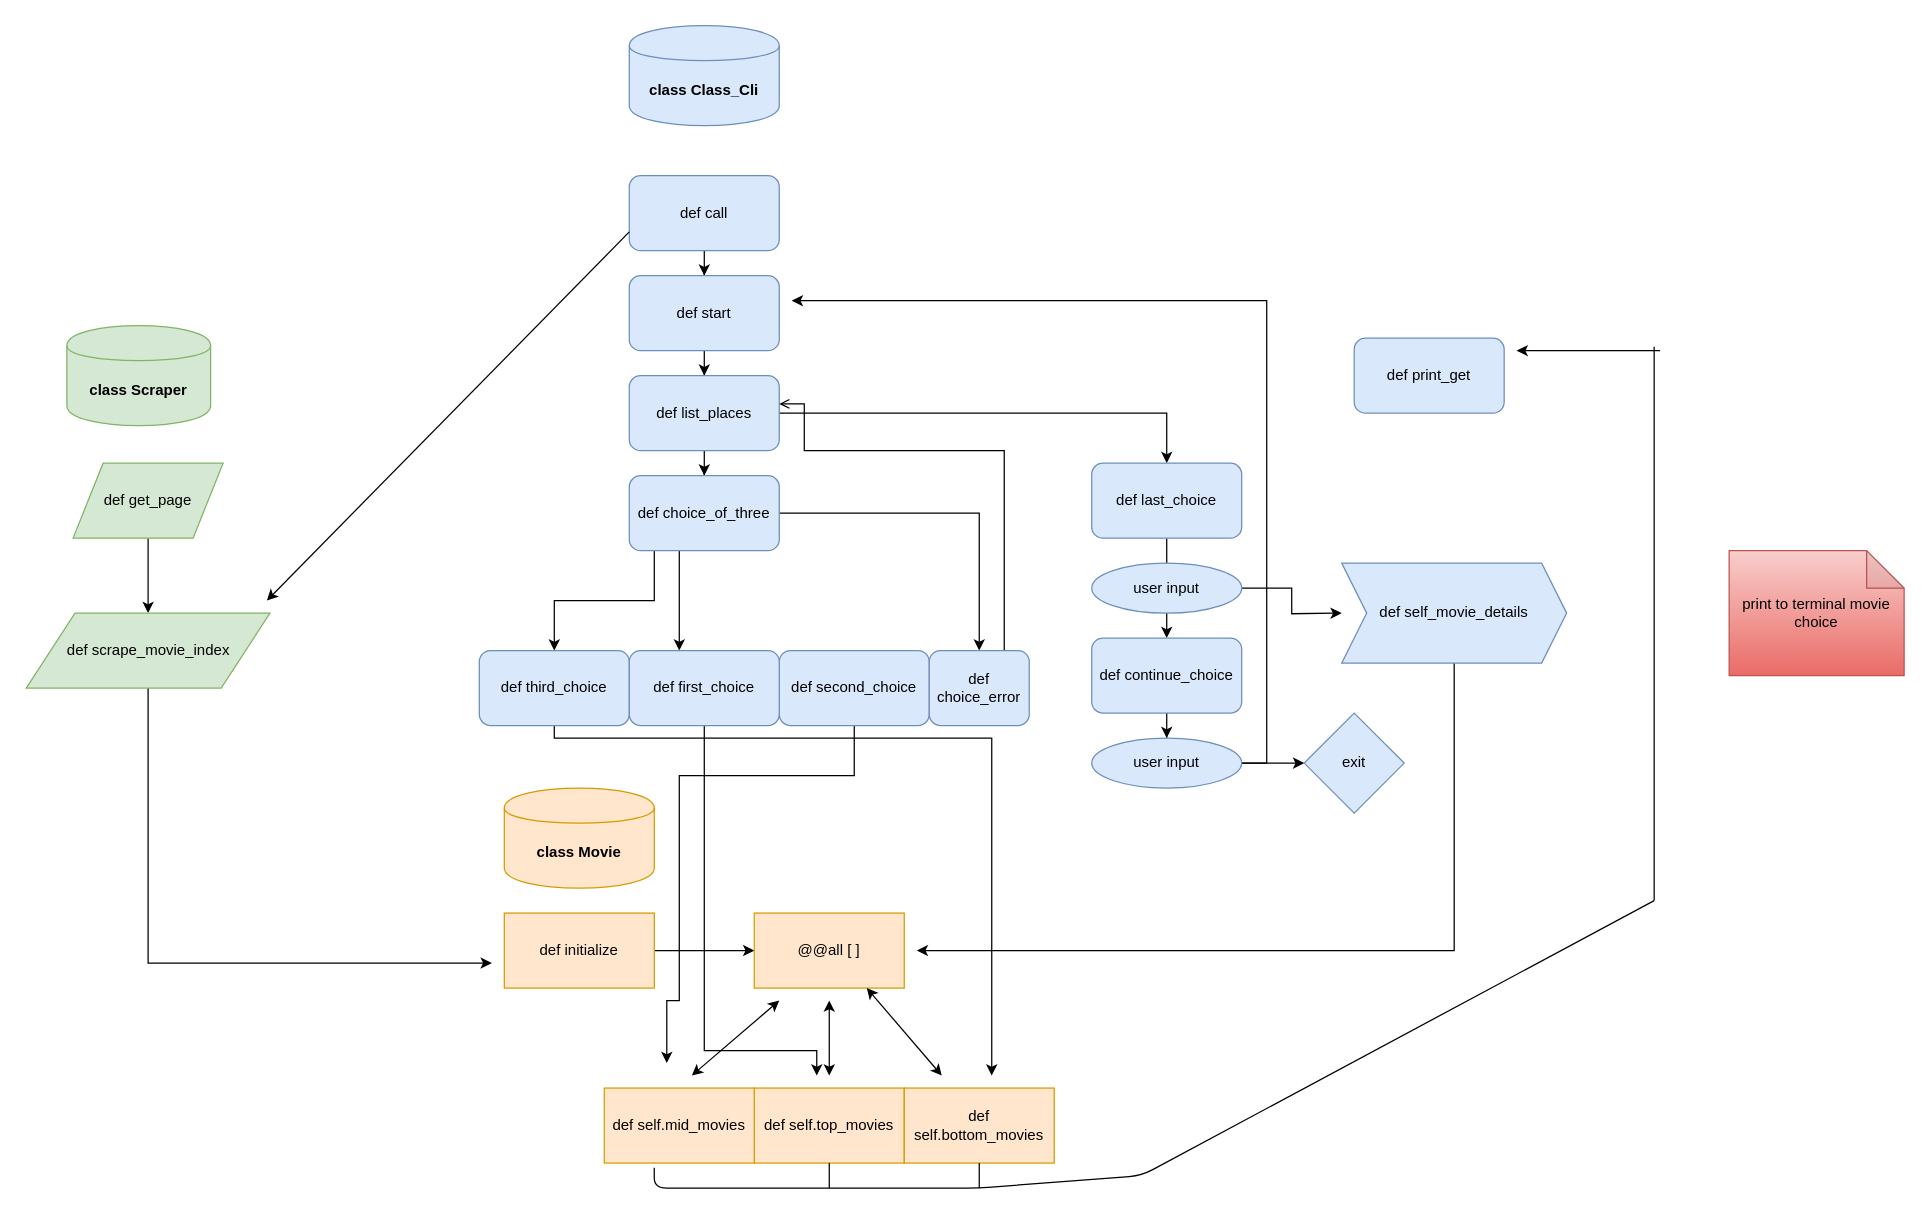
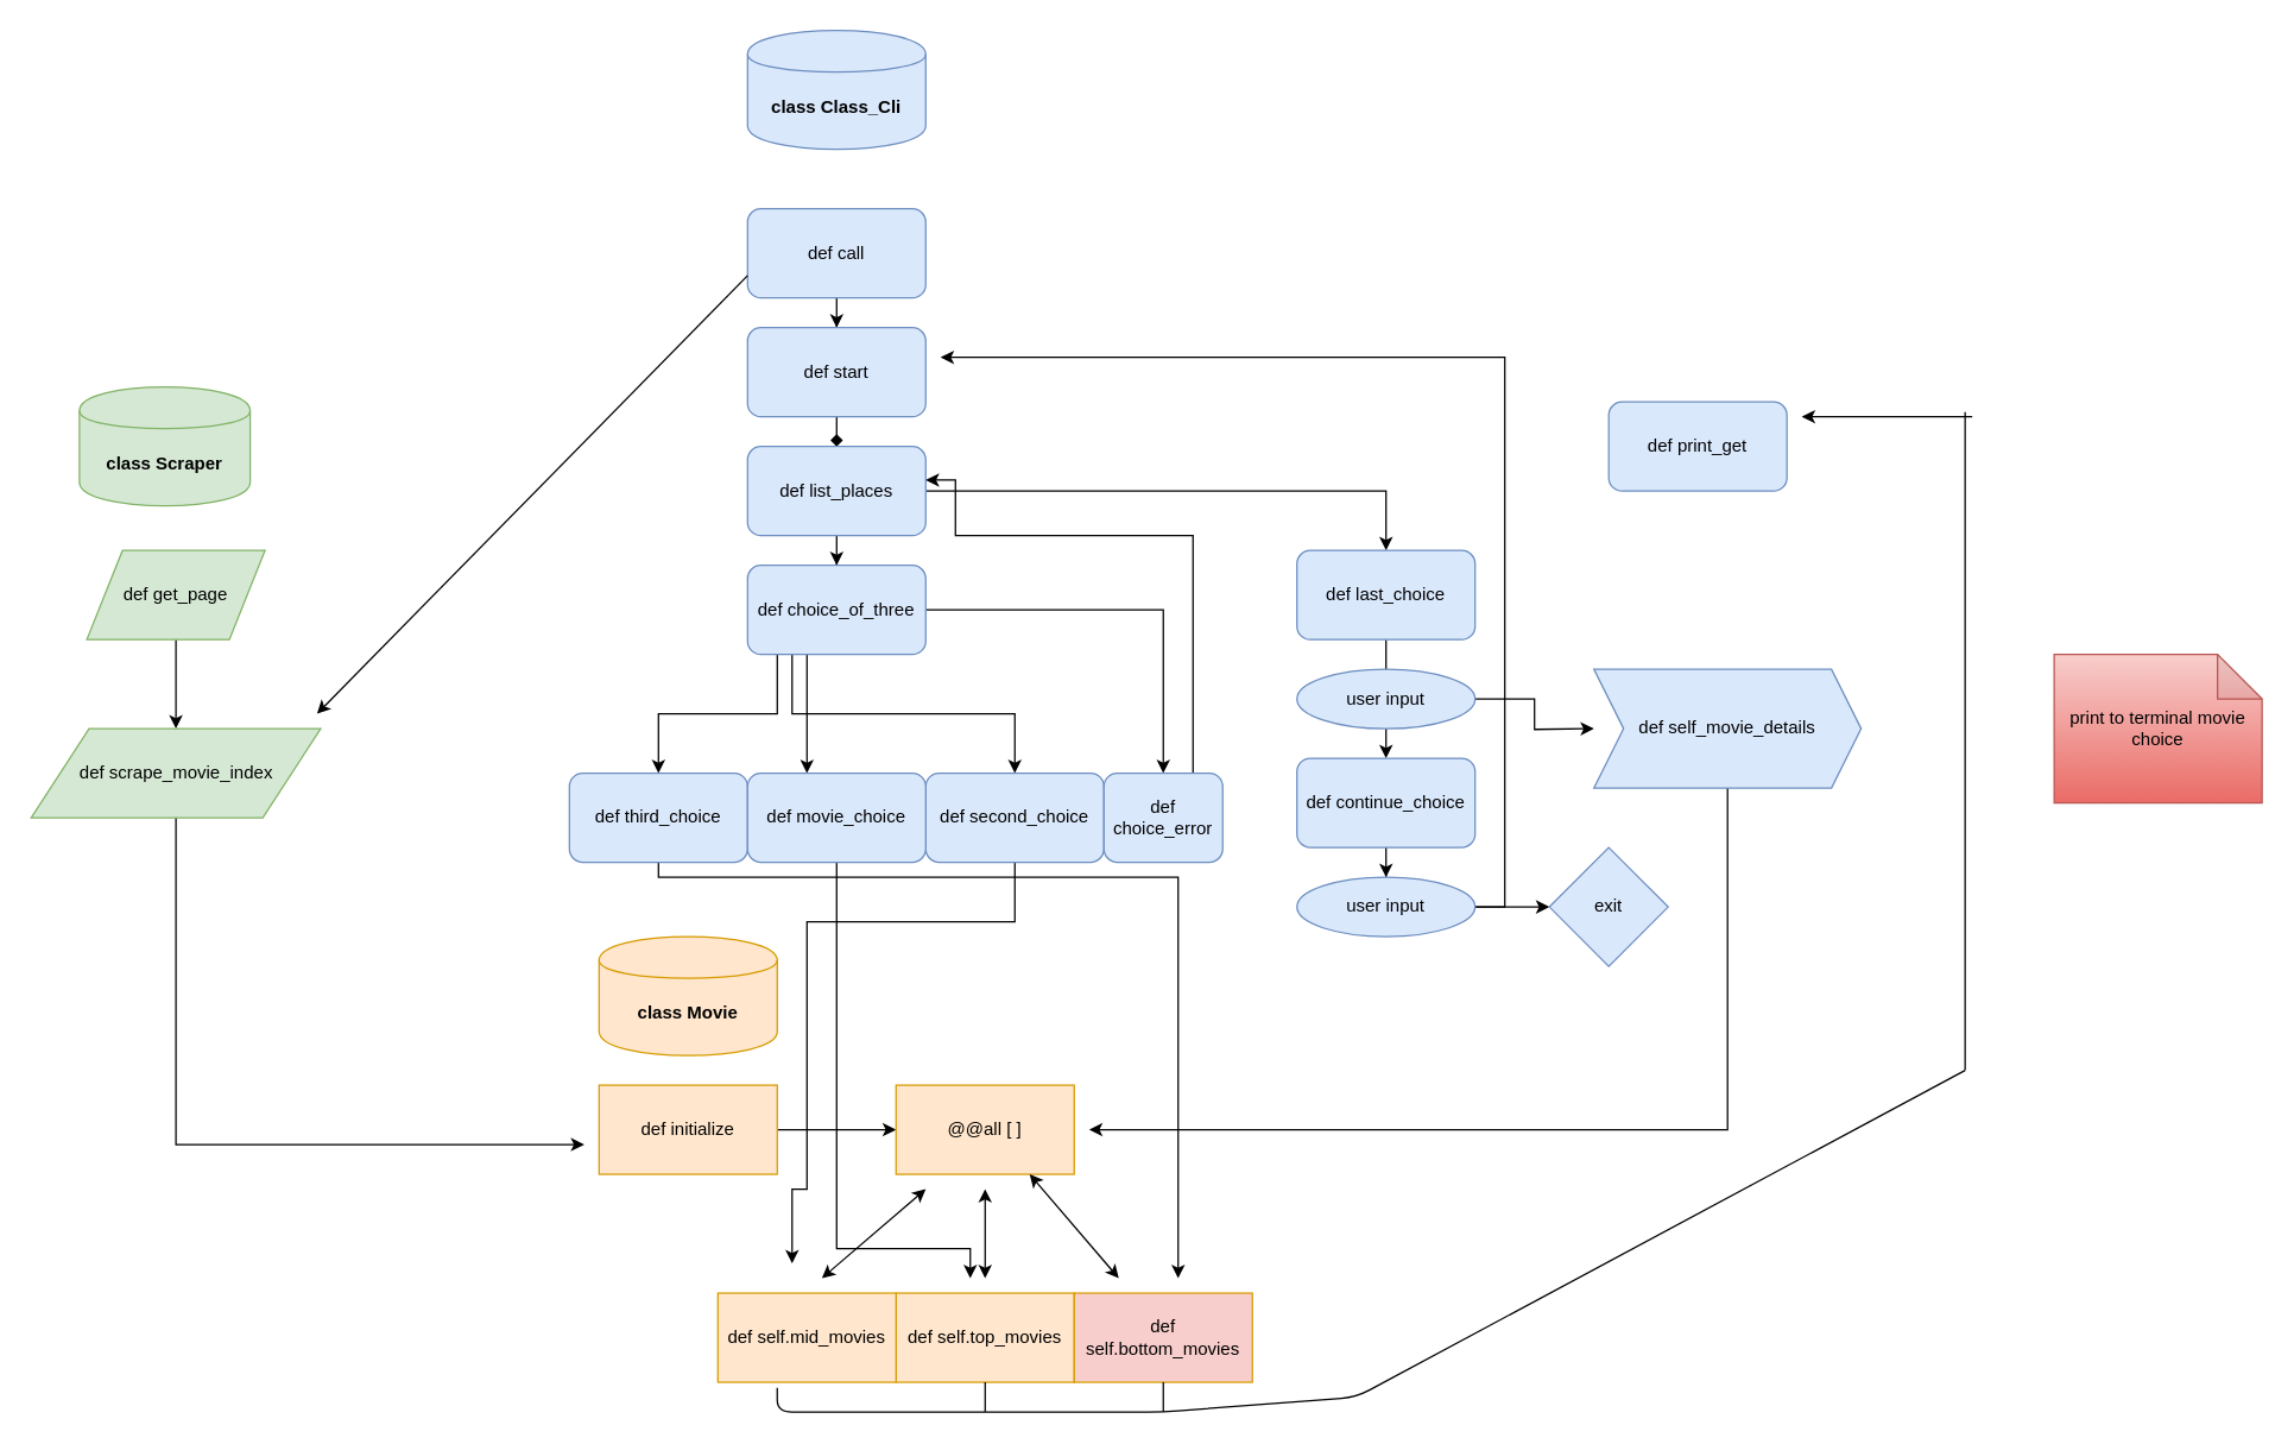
- <mxCell id="4" value="" style="edgeStyle=orthogonalEdgeStyle;rounded=0;orthogonalLoop=1;jettySize=auto;html=1;" edge="1" parent="1" source="5" target="8"><mxGeometry relative="1" as="geometry" /></mxCell>
+ <mxCell id="4" value="" style="edgeStyle=orthogonalEdgeStyle;rounded=0;orthogonalLoop=1;jettySize=auto;html=1;endArrow=diamond;" edge="1" parent="1" source="5" target="8"><mxGeometry relative="1" as="geometry" /></mxCell>
- <mxCell id="24" value="" style="edgeStyle=orthogonalEdgeStyle;rounded=0;orthogonalLoop=1;jettySize=auto;html=1;entryX=1;entryY=0.377;entryDx=0;entryDy=0;entryPerimeter=0;endArrow=open;" edge="1" parent="1" source="25" target="8"><mxGeometry relative="1" as="geometry"><mxPoint x="643" y="320" as="targetPoint" /><Array as="points"><mxPoint x="803" y="360" /><mxPoint x="643" y="360" /><mxPoint x="643" y="323" /></Array></mxGeometry></mxCell>
+ <mxCell id="24" value="" style="edgeStyle=orthogonalEdgeStyle;rounded=0;orthogonalLoop=1;jettySize=auto;html=1;entryX=1;entryY=0.377;entryDx=0;entryDy=0;entryPerimeter=0;" edge="1" parent="1" source="25" target="8"><mxGeometry relative="1" as="geometry"><mxPoint x="643" y="320" as="targetPoint" /><Array as="points"><mxPoint x="803" y="360" /><mxPoint x="643" y="360" /><mxPoint x="643" y="323" /></Array></mxGeometry></mxCell>
+ <mxCell id="14" value="" style="edgeStyle=orthogonalEdgeStyle;rounded=0;orthogonalLoop=1;jettySize=auto;html=1;" edge="1" parent="1" source="17" target="21"><mxGeometry relative="1" as="geometry"><Array as="points"><mxPoint x="533" y="480" /><mxPoint x="683" y="480" /></Array></mxGeometry></mxCell>
- <mxCell id="23" value="def first_choice" style="rounded=1;whiteSpace=wrap;html=1;fillColor=#dae8fc;strokeColor=#6c8ebf;" vertex="1" parent="1"><mxGeometry x="503" y="520" width="120" height="60" as="geometry" /></mxCell>
+ <mxCell id="23" value="def movie_choice" style="rounded=1;whiteSpace=wrap;html=1;fillColor=#dae8fc;strokeColor=#6c8ebf;" vertex="1" parent="1"><mxGeometry x="503" y="520" width="120" height="60" as="geometry" /></mxCell>
- <mxCell id="39" value="def self.bottom_movies" style="rounded=0;whiteSpace=wrap;html=1;fillColor=#ffe6cc;strokeColor=#d79b00;" vertex="1" parent="1"><mxGeometry x="723" y="870" width="120" height="60" as="geometry" /></mxCell>
+ <mxCell id="39" value="def self.bottom_movies" style="rounded=0;whiteSpace=wrap;html=1;fillColor=#f8cecc;strokeColor=#d79b00;" vertex="1" parent="1"><mxGeometry x="723" y="870" width="120" height="60" as="geometry" /></mxCell>
